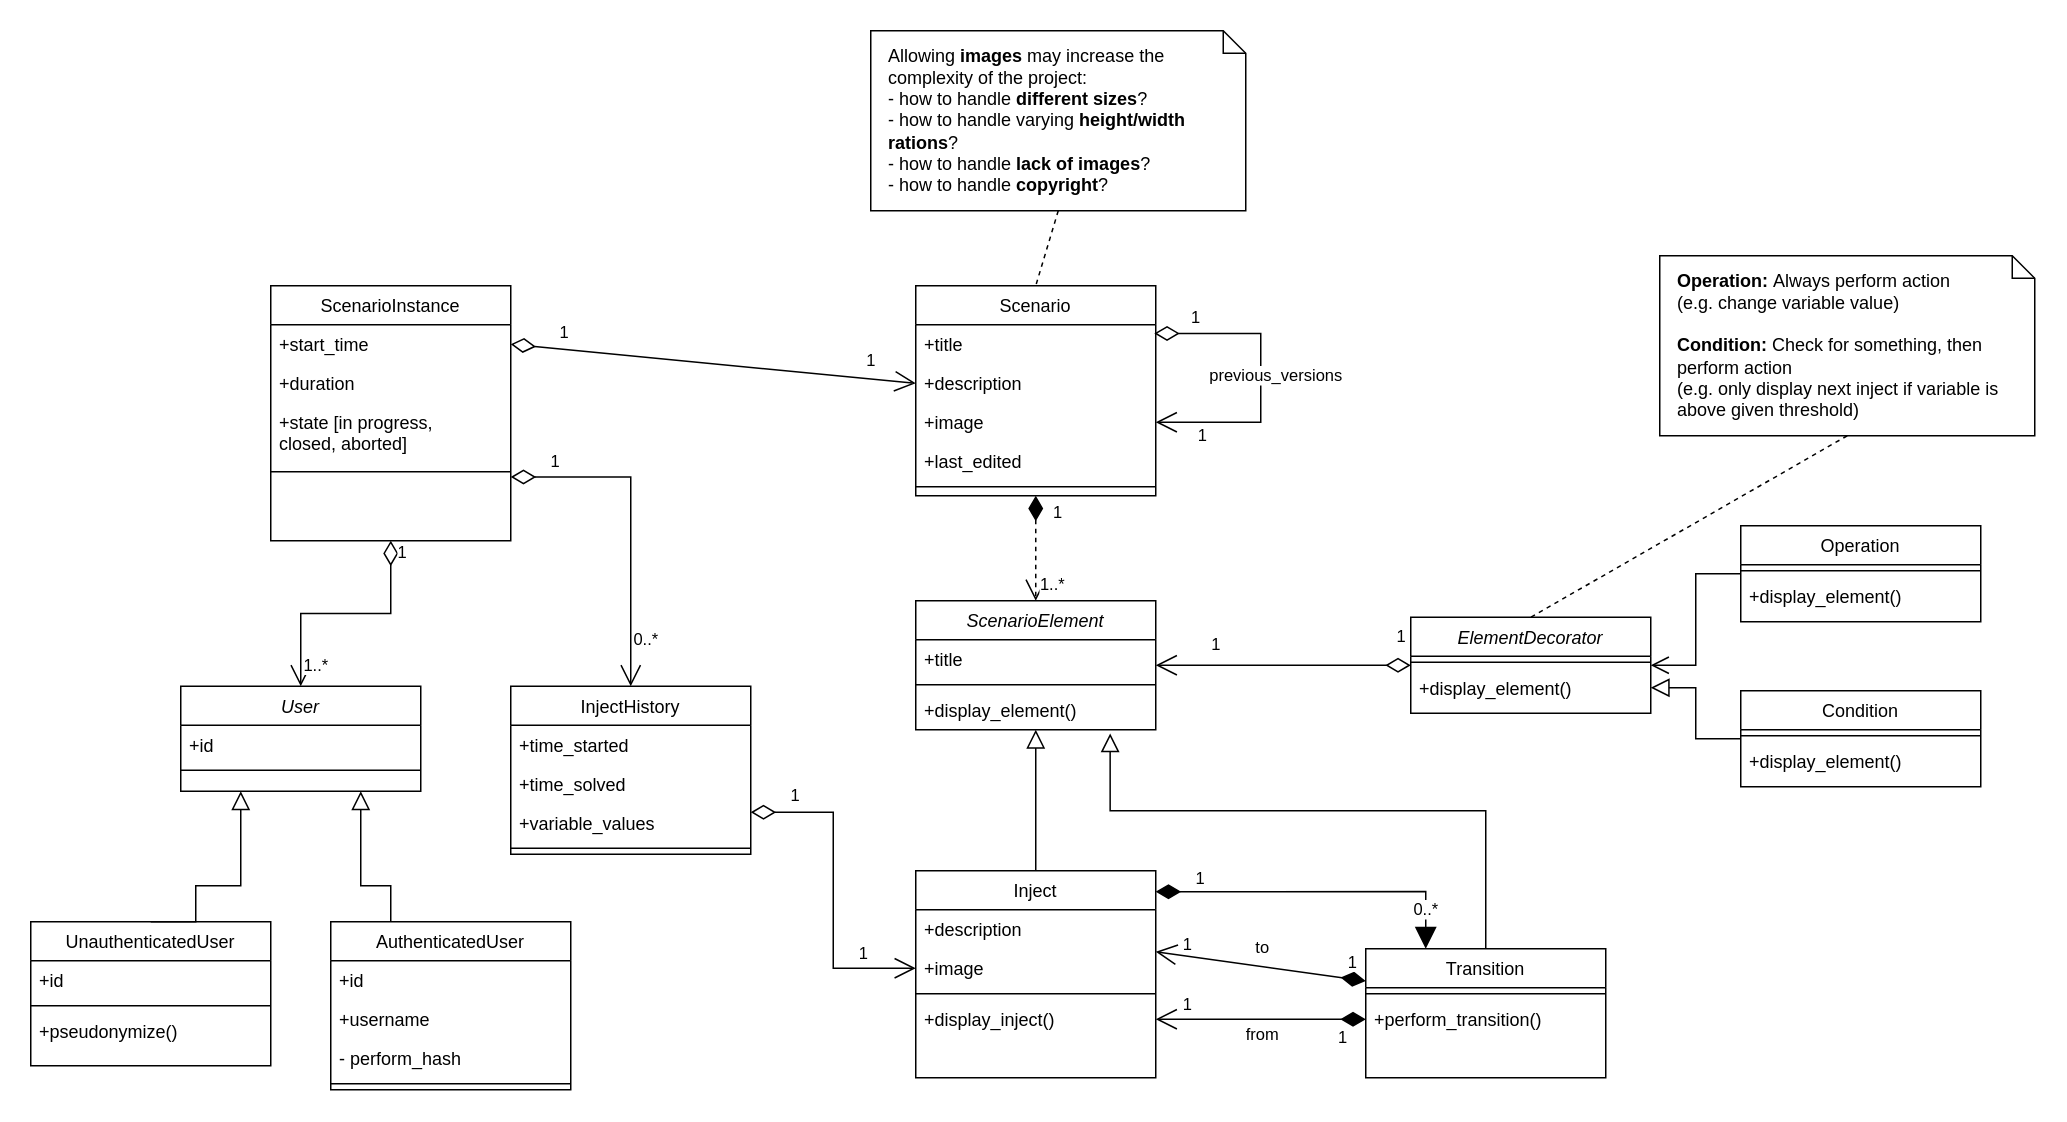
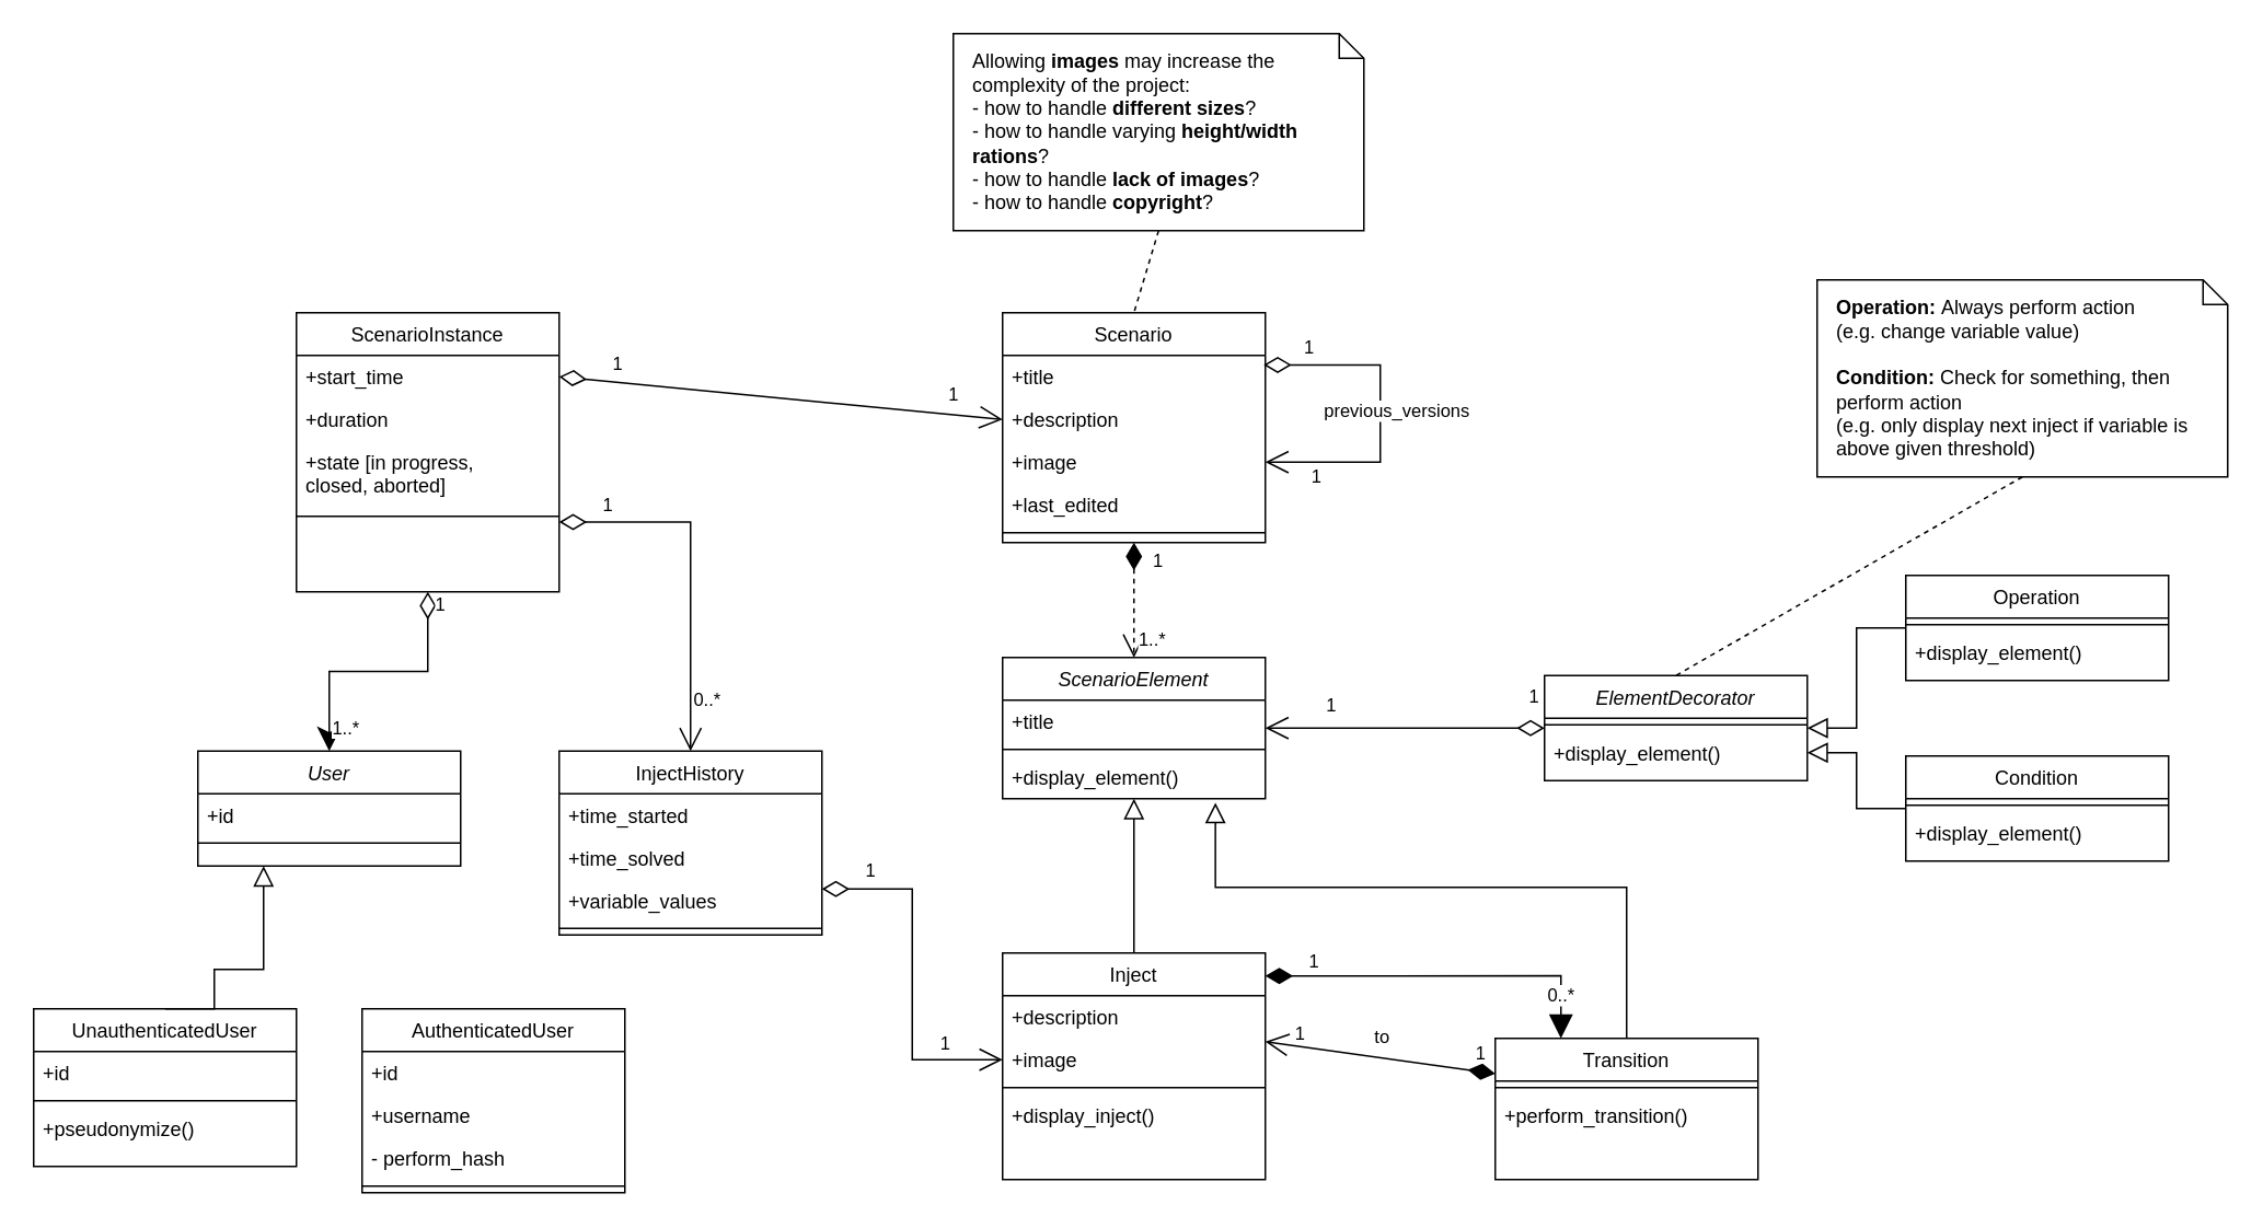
- <mxCell id="56" value="" style="endArrow=open;endSize=10;endFill=0;shadow=0;strokeWidth=1;rounded=0;elbow=vertical;entryX=1;entryY=0.5;entryDx=0;entryDy=0;edgeStyle=orthogonalEdgeStyle;" edge="1" parent="1" source="48" target="43"><mxGeometry width="160" relative="1" as="geometry"><mxPoint x="950" y="770" as="sourcePoint" /><mxPoint x="890" y="735" as="targetPoint" /></mxGeometry></mxCell>
+ <mxCell id="56" value="" style="endArrow=block;endSize=10;endFill=0;shadow=0;strokeWidth=1;rounded=0;elbow=vertical;entryX=1;entryY=0.5;entryDx=0;entryDy=0;edgeStyle=orthogonalEdgeStyle;" edge="1" parent="1" source="48" target="43"><mxGeometry width="160" relative="1" as="geometry"><mxPoint x="950" y="770" as="sourcePoint" /><mxPoint x="890" y="735" as="targetPoint" /></mxGeometry></mxCell>
- <mxCell id="72" value="1" style="endArrow=open;html=1;endSize=12;startArrow=diamondThin;startSize=14;startFill=0;align=left;verticalAlign=bottom;entryX=0.5;entryY=0;entryDx=0;entryDy=0;rounded=0;exitX=0.5;exitY=1;exitDx=0;exitDy=0;edgeStyle=orthogonalEdgeStyle;" edge="1" parent="1" source="2" target="7"><mxGeometry x="-0.779" y="2" relative="1" as="geometry"><mxPoint x="200" y="411" as="sourcePoint" /><mxPoint x="280" y="550.5" as="targetPoint" /><mxPoint x="1" as="offset" /></mxGeometry></mxCell>
+ <mxCell id="72" value="1" style="endArrow=classic;html=1;endSize=12;startArrow=diamondThin;startSize=14;startFill=0;align=left;verticalAlign=bottom;entryX=0.5;entryY=0;entryDx=0;entryDy=0;rounded=0;exitX=0.5;exitY=1;exitDx=0;exitDy=0;edgeStyle=orthogonalEdgeStyle;" edge="1" parent="1" source="2" target="7"><mxGeometry x="-0.779" y="2" relative="1" as="geometry"><mxPoint x="200" y="411" as="sourcePoint" /><mxPoint x="280" y="550.5" as="targetPoint" /><mxPoint x="1" as="offset" /></mxGeometry></mxCell>
- <mxCell id="83" value="" style="endArrow=block;endSize=10;endFill=0;shadow=0;strokeWidth=1;rounded=0;elbow=vertical;entryX=0.75;entryY=1;entryDx=0;entryDy=0;exitX=0.25;exitY=0;exitDx=0;exitDy=0;edgeStyle=orthogonalEdgeStyle;" edge="1" parent="1" source="74" target="7"><mxGeometry width="160" relative="1" as="geometry"><mxPoint x="180" y="644" as="sourcePoint" /><mxPoint x="180" y="550" as="targetPoint" /><Array as="points"><mxPoint x="260" y="590" /><mxPoint x="240" y="590" /></Array></mxGeometry></mxCell>
- <mxCell id="36" value="1" style="endArrow=open;html=1;endSize=12;startArrow=diamondThin;startSize=14;startFill=1;align=left;verticalAlign=bottom;entryX=1;entryY=0.5;entryDx=0;entryDy=0;exitX=0;exitY=0.5;exitDx=0;exitDy=0;rounded=0;" edge="1" parent="1" source="33" target="28"><mxGeometry x="-0.714" y="21" relative="1" as="geometry"><mxPoint x="860" y="513" as="sourcePoint" /><mxPoint x="800" y="615" as="targetPoint" /><mxPoint as="offset" /></mxGeometry></mxCell>
- <mxCell id="37" value="1" style="edgeLabel;html=1;align=center;verticalAlign=middle;resizable=0;points=[];" vertex="1" connectable="0" parent="36"><mxGeometry x="0.41" y="1" relative="1" as="geometry"><mxPoint x="-20.04" y="-12" as="offset" /></mxGeometry></mxCell>
- <mxCell id="38" value="from" style="edgeLabel;html=1;align=center;verticalAlign=middle;resizable=0;points=[];" vertex="1" connectable="0" parent="36"><mxGeometry x="0.376" y="4" relative="1" as="geometry"><mxPoint x="26" y="5" as="offset" /></mxGeometry></mxCell>
